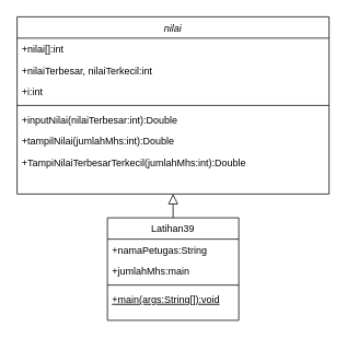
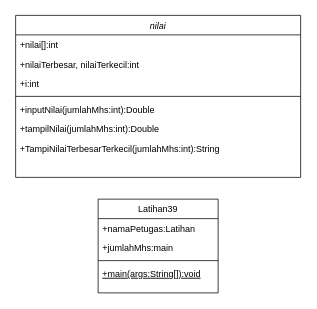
- <mxCell id="7" value="+inputNilai(nilaiTerbesar:int):Double" style="text;align=left;verticalAlign=top;spacingLeft=4;spacingRight=4;overflow=hidden;rotatable=0;points=[[0,0.5],[1,0.5]];portConstraint=eastwest;" parent="2" vertex="1"><mxGeometry y="112" width="380" height="26" as="geometry" /></mxCell>
+ <mxCell id="7" value="+inputNilai(jumlahMhs:int):Double" style="text;align=left;verticalAlign=top;spacingLeft=4;spacingRight=4;overflow=hidden;rotatable=0;points=[[0,0.5],[1,0.5]];portConstraint=eastwest;" parent="2" vertex="1"><mxGeometry y="112" width="380" height="26" as="geometry" /></mxCell>
- <mxCell id="9" value="+TampiNilaiTerbesarTerkecil(jumlahMhs:int):Double" style="text;align=left;verticalAlign=top;spacingLeft=4;spacingRight=4;overflow=hidden;rotatable=0;points=[[0,0.5],[1,0.5]];portConstraint=eastwest;" parent="2" vertex="1"><mxGeometry y="164" width="380" height="26" as="geometry" /></mxCell>
+ <mxCell id="9" value="+TampiNilaiTerbesarTerkecil(jumlahMhs:int):String" style="text;align=left;verticalAlign=top;spacingLeft=4;spacingRight=4;overflow=hidden;rotatable=0;points=[[0,0.5],[1,0.5]];portConstraint=eastwest;" parent="2" vertex="1"><mxGeometry y="164" width="380" height="26" as="geometry" /></mxCell>
- <mxCell id="15" value="" style="endArrow=block;endSize=10;endFill=0;shadow=0;strokeWidth=1;rounded=0;edgeStyle=elbowEdgeStyle;elbow=vertical;" parent="1" source="10" target="2" edge="1"><mxGeometry width="160" relative="1" as="geometry"><mxPoint x="0" y="43" as="sourcePoint" /><mxPoint x="0" y="43" as="targetPoint" /></mxGeometry></mxCell>
- <mxCell id="11" value="+namaPetugas:String" style="text;align=left;verticalAlign=top;spacingLeft=4;spacingRight=4;overflow=hidden;rotatable=0;points=[[0,0.5],[1,0.5]];portConstraint=eastwest;" parent="10" vertex="1"><mxGeometry y="26" width="160" height="26" as="geometry" /></mxCell>
+ <mxCell id="11" value="+namaPetugas:Latihan" style="text;align=left;verticalAlign=top;spacingLeft=4;spacingRight=4;overflow=hidden;rotatable=0;points=[[0,0.5],[1,0.5]];portConstraint=eastwest;" parent="10" vertex="1"><mxGeometry y="26" width="160" height="26" as="geometry" /></mxCell>
